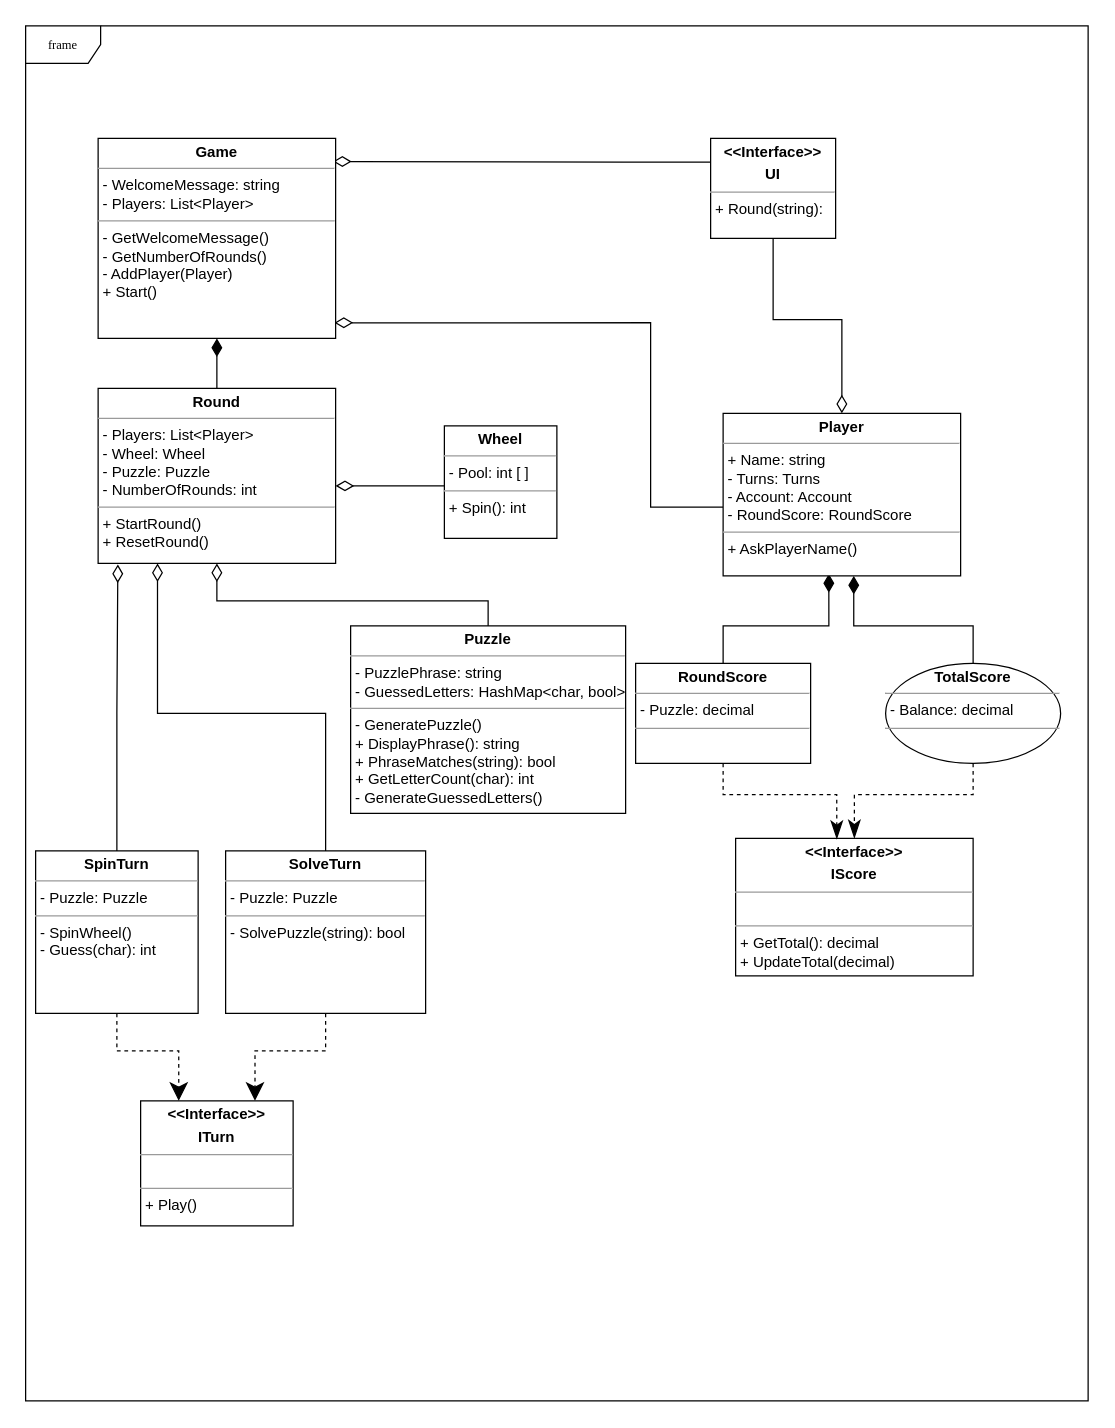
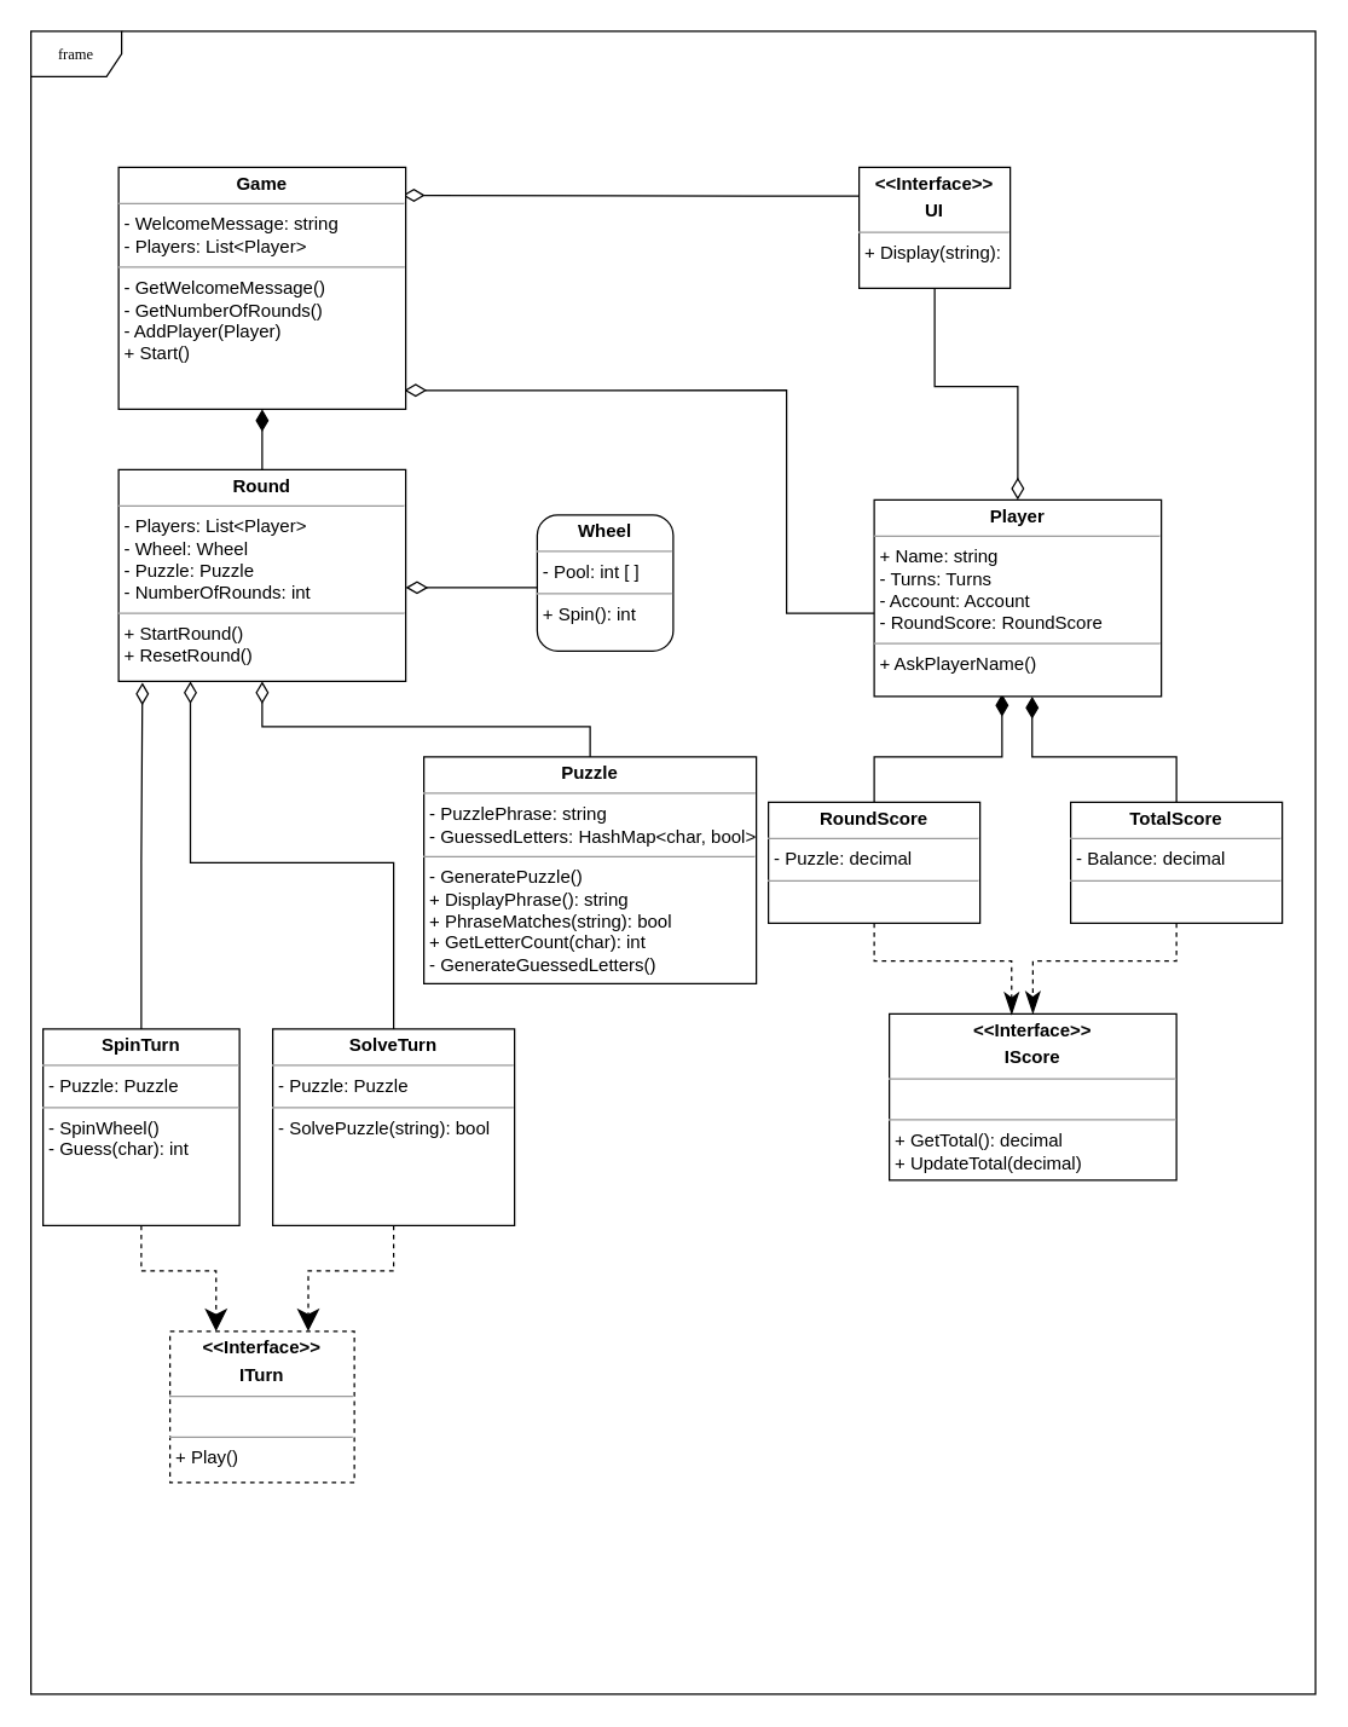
- <mxCell id="13" value="&lt;p style=&quot;margin: 0px ; margin-top: 4px ; text-align: center&quot;&gt;&lt;b&gt;&amp;lt;&amp;lt;Interface&amp;gt;&amp;gt;&lt;/b&gt;&lt;/p&gt;&lt;p style=&quot;margin: 0px ; margin-top: 4px ; text-align: center&quot;&gt;&lt;b&gt;UI&lt;/b&gt;&lt;/p&gt;&lt;hr size=&quot;1&quot;&gt;&lt;p style=&quot;margin: 0px ; margin-left: 4px&quot;&gt;&lt;/p&gt;&lt;p style=&quot;margin: 0px ; margin-left: 4px&quot;&gt;+ Round(string):&amp;nbsp;&lt;br&gt;&lt;br&gt;&lt;/p&gt;" style="verticalAlign=top;align=left;overflow=fill;fontSize=12;fontFamily=Helvetica;html=1;rounded=0;shadow=0;comic=0;labelBackgroundColor=none;strokeWidth=1" vertex="1" parent="12"><mxGeometry width="100" height="80" as="geometry" /></mxCell>
+ <mxCell id="13" value="&lt;p style=&quot;margin: 0px ; margin-top: 4px ; text-align: center&quot;&gt;&lt;b&gt;&amp;lt;&amp;lt;Interface&amp;gt;&amp;gt;&lt;/b&gt;&lt;/p&gt;&lt;p style=&quot;margin: 0px ; margin-top: 4px ; text-align: center&quot;&gt;&lt;b&gt;UI&lt;/b&gt;&lt;/p&gt;&lt;hr size=&quot;1&quot;&gt;&lt;p style=&quot;margin: 0px ; margin-left: 4px&quot;&gt;&lt;/p&gt;&lt;p style=&quot;margin: 0px ; margin-left: 4px&quot;&gt;+ Display(string):&amp;nbsp;&lt;br&gt;&lt;br&gt;&lt;/p&gt;" style="verticalAlign=top;align=left;overflow=fill;fontSize=12;fontFamily=Helvetica;html=1;rounded=0;shadow=0;comic=0;labelBackgroundColor=none;strokeWidth=1" vertex="1" parent="12"><mxGeometry width="100" height="80" as="geometry" /></mxCell>
- <mxCell id="11" value="&lt;p style=&quot;margin: 0px ; margin-top: 4px ; text-align: center&quot;&gt;&lt;b&gt;Wheel&lt;/b&gt;&lt;/p&gt;&lt;hr size=&quot;1&quot;&gt;&lt;p style=&quot;margin: 0px ; margin-left: 4px&quot;&gt;- Pool: int [ ]&lt;br&gt;&lt;/p&gt;&lt;hr size=&quot;1&quot;&gt;&lt;p style=&quot;margin: 0px ; margin-left: 4px&quot;&gt;+ Spin(): int&lt;br&gt;&lt;/p&gt;" style="verticalAlign=top;align=left;overflow=fill;fontSize=12;fontFamily=Helvetica;html=1;rounded=0;shadow=0;comic=0;labelBackgroundColor=none;strokeWidth=1" vertex="1" parent="1"><mxGeometry x="355" y="340" width="90" height="90" as="geometry" /></mxCell>
+ <mxCell id="11" value="&lt;p style=&quot;margin: 0px ; margin-top: 4px ; text-align: center&quot;&gt;&lt;b&gt;Wheel&lt;/b&gt;&lt;/p&gt;&lt;hr size=&quot;1&quot;&gt;&lt;p style=&quot;margin: 0px ; margin-left: 4px&quot;&gt;- Pool: int [ ]&lt;br&gt;&lt;/p&gt;&lt;hr size=&quot;1&quot;&gt;&lt;p style=&quot;margin: 0px ; margin-left: 4px&quot;&gt;+ Spin(): int&lt;br&gt;&lt;/p&gt;" style="verticalAlign=top;align=left;overflow=fill;fontSize=12;fontFamily=Helvetica;html=1;shadow=0;comic=0;labelBackgroundColor=none;strokeWidth=1;rounded=1;" vertex="1" parent="1"><mxGeometry x="355" y="340" width="90" height="90" as="geometry" /></mxCell>
- <mxCell id="21" value="&lt;p style=&quot;margin: 0px ; margin-top: 4px ; text-align: center&quot;&gt;&lt;b&gt;TotalScore&lt;/b&gt;&lt;br&gt;&lt;/p&gt;&lt;hr size=&quot;1&quot;&gt;&lt;p style=&quot;margin: 0px 0px 0px 4px&quot;&gt;- Balance: decimal&lt;br&gt;&lt;/p&gt;&lt;hr size=&quot;1&quot;&gt;&lt;p style=&quot;margin: 0px ; margin-left: 4px&quot;&gt;&lt;br&gt;&lt;/p&gt;" style="ellipse;verticalAlign=top;align=left;overflow=fill;fontSize=12;fontFamily=Helvetica;html=1;shadow=0;comic=0;labelBackgroundColor=none;strokeWidth=1;" vertex="1" parent="16"><mxGeometry x="200" width="140" height="80" as="geometry" /></mxCell>
+ <mxCell id="21" value="&lt;p style=&quot;margin: 0px ; margin-top: 4px ; text-align: center&quot;&gt;&lt;b&gt;TotalScore&lt;/b&gt;&lt;br&gt;&lt;/p&gt;&lt;hr size=&quot;1&quot;&gt;&lt;p style=&quot;margin: 0px 0px 0px 4px&quot;&gt;- Balance: decimal&lt;br&gt;&lt;/p&gt;&lt;hr size=&quot;1&quot;&gt;&lt;p style=&quot;margin: 0px ; margin-left: 4px&quot;&gt;&lt;br&gt;&lt;/p&gt;" style="verticalAlign=top;align=left;overflow=fill;fontSize=12;fontFamily=Helvetica;html=1;rounded=0;shadow=0;comic=0;labelBackgroundColor=none;strokeWidth=1" vertex="1" parent="16"><mxGeometry x="200" width="140" height="80" as="geometry" /></mxCell>
- <mxCell id="25" value="&lt;p style=&quot;margin: 0px ; margin-top: 4px ; text-align: center&quot;&gt;&lt;b&gt;&amp;lt;&amp;lt;Interface&amp;gt;&amp;gt;&lt;/b&gt;&lt;/p&gt;&lt;p style=&quot;margin: 0px ; margin-top: 4px ; text-align: center&quot;&gt;&lt;b&gt;ITurn&lt;/b&gt;&lt;/p&gt;&lt;hr size=&quot;1&quot;&gt;&lt;p style=&quot;margin: 0px ; margin-left: 4px&quot;&gt;&lt;br&gt;&lt;/p&gt;&lt;hr size=&quot;1&quot;&gt;&lt;p style=&quot;margin: 0px ; margin-left: 4px&quot;&gt;+ Play()&lt;br&gt;&lt;/p&gt;" style="verticalAlign=top;align=left;overflow=fill;fontSize=12;fontFamily=Helvetica;html=1;rounded=0;shadow=0;comic=0;labelBackgroundColor=none;strokeWidth=1" vertex="1" parent="24"><mxGeometry x="84" y="200" width="122" height="100" as="geometry" /></mxCell>
+ <mxCell id="25" value="&lt;p style=&quot;margin: 0px ; margin-top: 4px ; text-align: center&quot;&gt;&lt;b&gt;&amp;lt;&amp;lt;Interface&amp;gt;&amp;gt;&lt;/b&gt;&lt;/p&gt;&lt;p style=&quot;margin: 0px ; margin-top: 4px ; text-align: center&quot;&gt;&lt;b&gt;ITurn&lt;/b&gt;&lt;/p&gt;&lt;hr size=&quot;1&quot;&gt;&lt;p style=&quot;margin: 0px ; margin-left: 4px&quot;&gt;&lt;br&gt;&lt;/p&gt;&lt;hr size=&quot;1&quot;&gt;&lt;p style=&quot;margin: 0px ; margin-left: 4px&quot;&gt;+ Play()&lt;br&gt;&lt;/p&gt;" style="verticalAlign=top;align=left;overflow=fill;fontSize=12;fontFamily=Helvetica;html=1;rounded=0;shadow=0;comic=0;labelBackgroundColor=none;strokeWidth=1;dashed=1;" vertex="1" parent="24"><mxGeometry x="84" y="200" width="122" height="100" as="geometry" /></mxCell>
